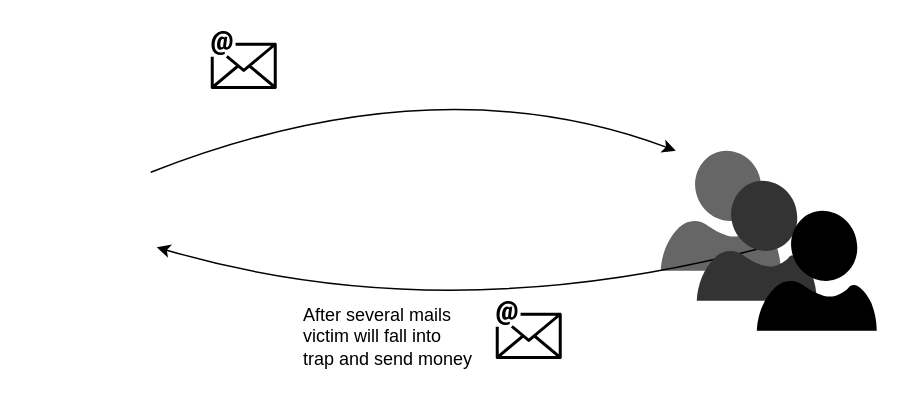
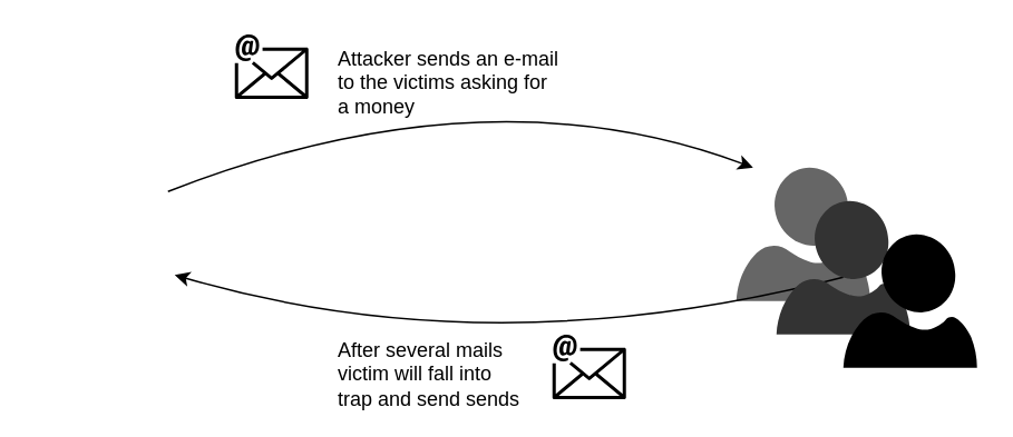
+ <mxCell id="8" value="Attacker sends an e-mail&lt;br&gt;to the victims asking for&amp;nbsp;&lt;br&gt;a money" style="text;html=1;resizable=0;points=[];autosize=1;align=left;verticalAlign=top;spacingTop=-4;" vertex="1" parent="1"><mxGeometry x="200" y="24.5" width="150" height="40" as="geometry" /></mxCell>
- <mxCell id="11" value="&lt;font color=&quot;#000000&quot;&gt;After several mails&lt;br&gt;victim will fall into&lt;br&gt;trap and send money&lt;br&gt;&lt;/font&gt;" style="text;html=1;resizable=0;points=[];autosize=1;align=left;verticalAlign=top;spacingTop=-4;fontColor=#33FFFF;" vertex="1" parent="1"><mxGeometry x="200" y="200" width="130" height="40" as="geometry" /></mxCell>
+ <mxCell id="11" value="&lt;font color=&quot;#000000&quot;&gt;After several mails&lt;br&gt;victim will fall into&lt;br&gt;trap and send sends&lt;br&gt;&lt;/font&gt;" style="text;html=1;resizable=0;points=[];autosize=1;align=left;verticalAlign=top;spacingTop=-4;fontColor=#33FFFF;" vertex="1" parent="1"><mxGeometry x="200" y="200" width="130" height="40" as="geometry" /></mxCell>
